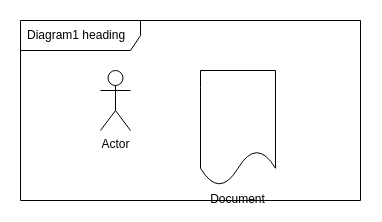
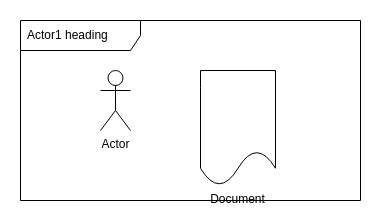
- <mxCell id="4" value="Diagram1 heading" style="shape=umlFrame;whiteSpace=wrap;html=1;width=120;height=30;boundedLbl=1;verticalAlign=middle;align=left;spacingLeft=5;fillColor=none;" vertex="1" parent="1"><mxGeometry x="20" y="20" width="340" height="180" as="geometry" /></mxCell>
+ <mxCell id="4" value="Actor1 heading" style="shape=umlFrame;whiteSpace=wrap;html=1;width=120;height=30;boundedLbl=1;verticalAlign=middle;align=left;spacingLeft=5;fillColor=none;" vertex="1" parent="1"><mxGeometry x="20" y="20" width="340" height="180" as="geometry" /></mxCell>
